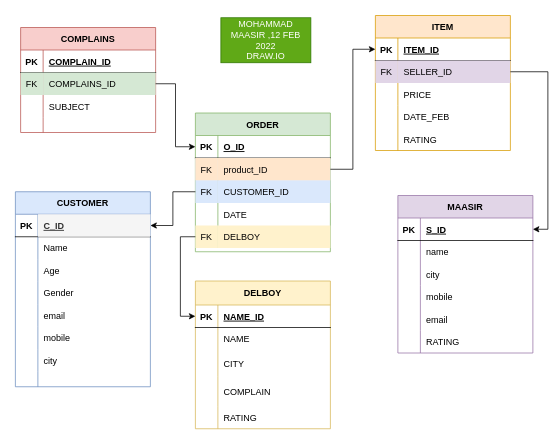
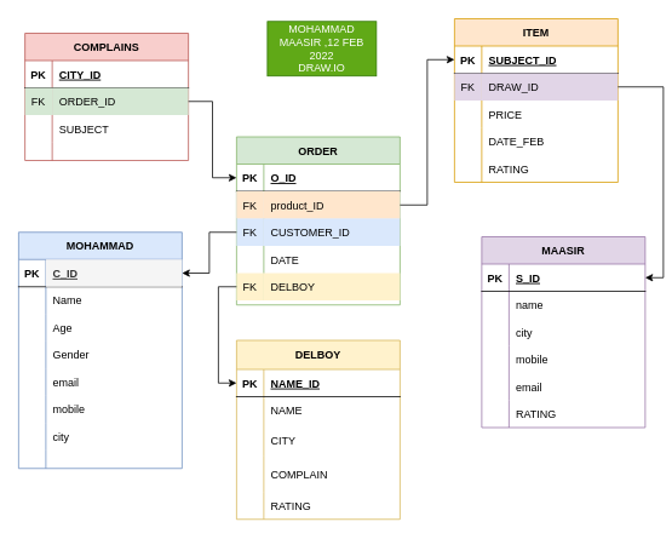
- <mxCell id="65" value="ITEM_ID" style="shape=partialRectangle;connectable=0;fillColor=none;top=0;left=0;bottom=0;right=0;align=left;spacingLeft=6;fontStyle=5;overflow=hidden;" vertex="1" parent="63"><mxGeometry x="30" width="150" height="30" as="geometry"><mxRectangle width="150" height="30" as="alternateBounds" /></mxGeometry></mxCell>
+ <mxCell id="65" value="SUBJECT_ID" style="shape=partialRectangle;connectable=0;fillColor=none;top=0;left=0;bottom=0;right=0;align=left;spacingLeft=6;fontStyle=5;overflow=hidden;" vertex="1" parent="63"><mxGeometry x="30" width="150" height="30" as="geometry"><mxRectangle width="150" height="30" as="alternateBounds" /></mxGeometry></mxCell>
- <mxCell id="99" value="COMPLAIN_ID" style="shape=partialRectangle;connectable=0;fillColor=none;top=0;left=0;bottom=0;right=0;align=left;spacingLeft=6;fontStyle=5;overflow=hidden;" vertex="1" parent="97"><mxGeometry x="30" width="150" height="30" as="geometry"><mxRectangle width="150" height="30" as="alternateBounds" /></mxGeometry></mxCell>
+ <mxCell id="99" value="CITY_ID" style="shape=partialRectangle;connectable=0;fillColor=none;top=0;left=0;bottom=0;right=0;align=left;spacingLeft=6;fontStyle=5;overflow=hidden;" vertex="1" parent="97"><mxGeometry x="30" width="150" height="30" as="geometry"><mxRectangle width="150" height="30" as="alternateBounds" /></mxGeometry></mxCell>
- <mxCell id="68" value="SELLER_ID" style="shape=partialRectangle;connectable=0;fillColor=#e1d5e7;top=0;left=0;bottom=0;right=0;align=left;spacingLeft=6;overflow=hidden;strokeColor=#9673a6;" vertex="1" parent="66"><mxGeometry x="30" width="150" height="30" as="geometry"><mxRectangle width="150" height="30" as="alternateBounds" /></mxGeometry></mxCell>
+ <mxCell id="68" value="DRAW_ID" style="shape=partialRectangle;connectable=0;fillColor=#e1d5e7;top=0;left=0;bottom=0;right=0;align=left;spacingLeft=6;overflow=hidden;strokeColor=#9673a6;" vertex="1" parent="66"><mxGeometry x="30" width="150" height="30" as="geometry"><mxRectangle width="150" height="30" as="alternateBounds" /></mxGeometry></mxCell>
- <mxCell id="102" value="COMPLAINS_ID" style="shape=partialRectangle;connectable=0;fillColor=#d5e8d4;top=0;left=0;bottom=0;right=0;align=left;spacingLeft=6;overflow=hidden;strokeColor=#82b366;" vertex="1" parent="100"><mxGeometry x="30" width="150" height="30" as="geometry"><mxRectangle width="150" height="30" as="alternateBounds" /></mxGeometry></mxCell>
+ <mxCell id="102" value="ORDER_ID" style="shape=partialRectangle;connectable=0;fillColor=#d5e8d4;top=0;left=0;bottom=0;right=0;align=left;spacingLeft=6;overflow=hidden;strokeColor=#82b366;" vertex="1" parent="100"><mxGeometry x="30" width="150" height="30" as="geometry"><mxRectangle width="150" height="30" as="alternateBounds" /></mxGeometry></mxCell>
- <mxCell id="2" value="CUSTOMER" style="shape=table;startSize=30;container=1;collapsible=1;childLayout=tableLayout;fixedRows=1;rowLines=0;fontStyle=1;align=center;resizeLast=1;fillColor=#dae8fc;strokeColor=#6c8ebf;" parent="1" vertex="1"><mxGeometry x="20" y="255" width="180" height="260" as="geometry" /></mxCell>
+ <mxCell id="2" value="MOHAMMAD" style="shape=table;startSize=30;container=1;collapsible=1;childLayout=tableLayout;fixedRows=1;rowLines=0;fontStyle=1;align=center;resizeLast=1;fillColor=#dae8fc;strokeColor=#6c8ebf;" parent="1" vertex="1"><mxGeometry x="20" y="255" width="180" height="260" as="geometry" /></mxCell>
